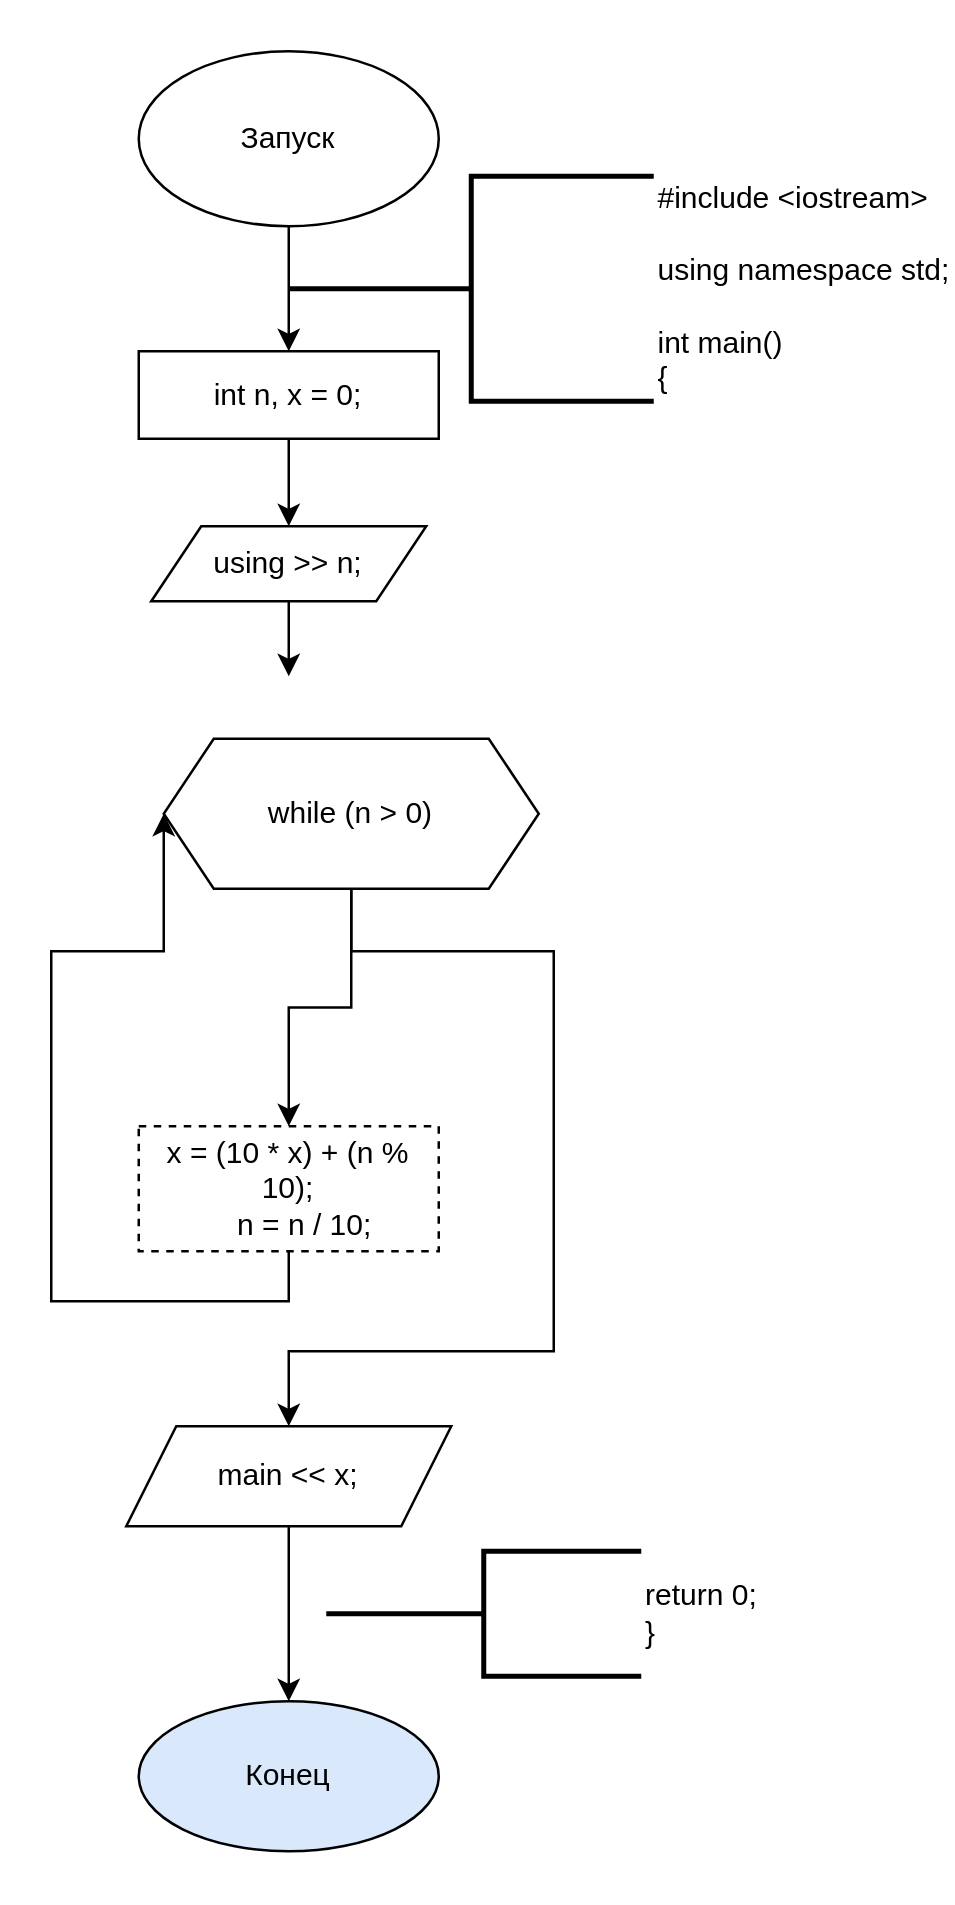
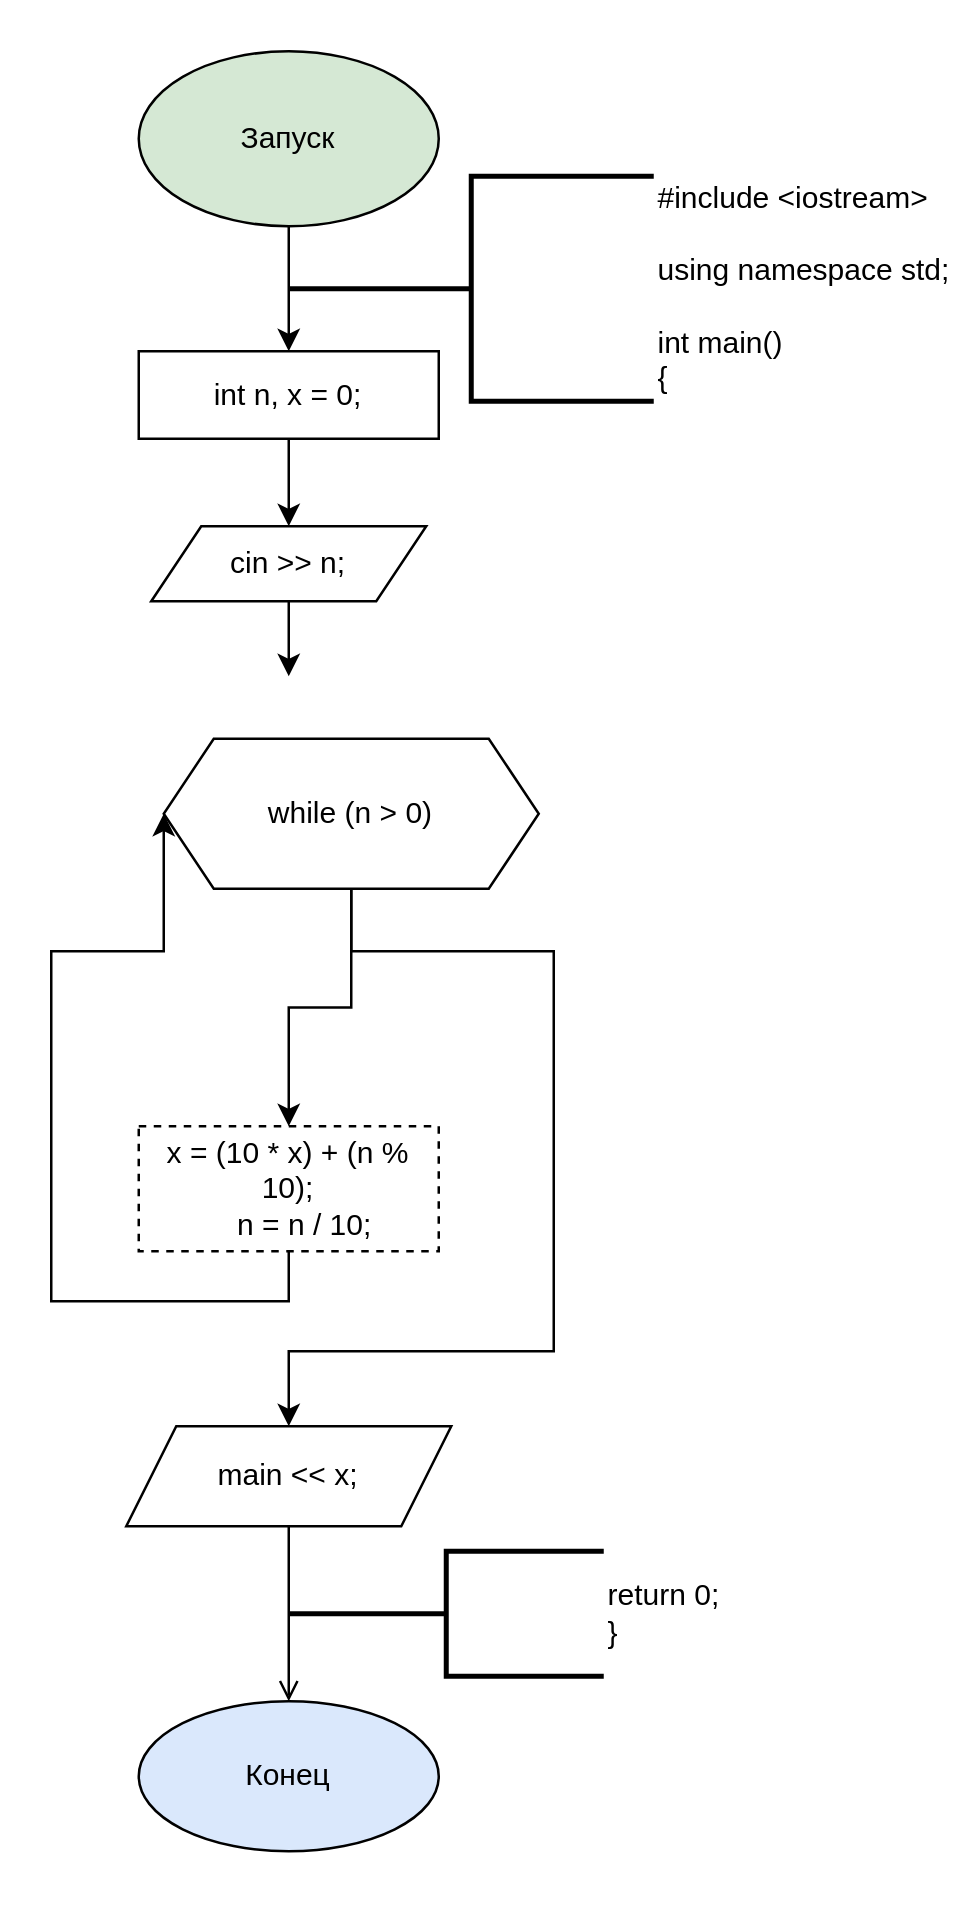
- <mxCell id="3" value="Запуск" style="ellipse;whiteSpace=wrap;html=1;" parent="1" vertex="1"><mxGeometry x="55" y="20" width="120" height="70" as="geometry" /></mxCell>
+ <mxCell id="3" value="Запуск" style="ellipse;whiteSpace=wrap;html=1;fillColor=#d5e8d4;" parent="1" vertex="1"><mxGeometry x="55" y="20" width="120" height="70" as="geometry" /></mxCell>
- <mxCell id="7" value="using &gt;&gt; n;" style="shape=parallelogram;perimeter=parallelogramPerimeter;whiteSpace=wrap;html=1;fixedSize=1;" parent="1" vertex="1"><mxGeometry x="60" y="210" width="110" height="30" as="geometry" /></mxCell>
+ <mxCell id="7" value="cin &gt;&gt; n;" style="shape=parallelogram;perimeter=parallelogramPerimeter;whiteSpace=wrap;html=1;fixedSize=1;" parent="1" vertex="1"><mxGeometry x="60" y="210" width="110" height="30" as="geometry" /></mxCell>
- <mxCell id="14" value="return 0;&#10;}" style="strokeWidth=2;html=1;shape=mxgraph.flowchart.annotation_2;align=left;labelPosition=right;pointerEvents=1;" parent="1" vertex="1"><mxGeometry x="130" y="620" width="126" height="50" as="geometry" /></mxCell>
+ <mxCell id="14" value="return 0;&#10;}" style="strokeWidth=2;html=1;shape=mxgraph.flowchart.annotation_2;align=left;labelPosition=right;pointerEvents=1;" parent="1" vertex="1"><mxGeometry x="115" y="620" width="126" height="50" as="geometry" /></mxCell>
- <mxCell id="11" value="" style="edgeStyle=orthogonalEdgeStyle;rounded=0;orthogonalLoop=1;jettySize=auto;html=1;" parent="1" source="12" target="13" edge="1"><mxGeometry relative="1" as="geometry" /></mxCell>
+ <mxCell id="11" value="" style="edgeStyle=orthogonalEdgeStyle;rounded=0;orthogonalLoop=1;jettySize=auto;html=1;endArrow=open;" parent="1" source="12" target="13" edge="1"><mxGeometry relative="1" as="geometry" /></mxCell>
